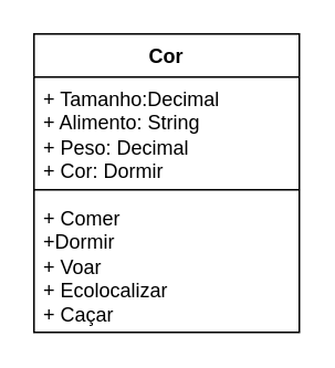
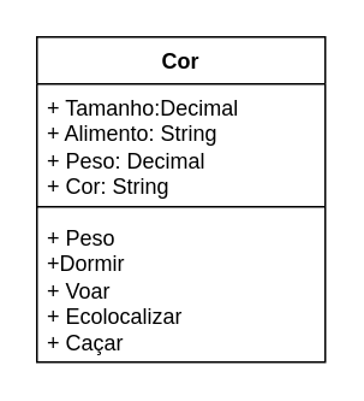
- <mxCell id="3" value="+ Tamanho:Decimal&lt;br&gt;+ Alimento: String&lt;br&gt;+ Peso: Decimal&lt;br&gt;+ Cor: Dormir" style="text;strokeColor=none;fillColor=none;align=left;verticalAlign=top;spacingLeft=4;spacingRight=4;overflow=hidden;rotatable=0;points=[[0,0.5],[1,0.5]];portConstraint=eastwest;whiteSpace=wrap;html=1;" vertex="1" parent="2"><mxGeometry y="26" width="160" height="64" as="geometry" /></mxCell>
+ <mxCell id="3" value="+ Tamanho:Decimal&lt;br&gt;+ Alimento: String&lt;br&gt;+ Peso: Decimal&lt;br&gt;+ Cor: String" style="text;strokeColor=none;fillColor=none;align=left;verticalAlign=top;spacingLeft=4;spacingRight=4;overflow=hidden;rotatable=0;points=[[0,0.5],[1,0.5]];portConstraint=eastwest;whiteSpace=wrap;html=1;" vertex="1" parent="2"><mxGeometry y="26" width="160" height="64" as="geometry" /></mxCell>
- <mxCell id="5" value="+ Comer&lt;br&gt;+Dormir&lt;br&gt;+ Voar&lt;br&gt;+ Ecolocalizar&lt;br&gt;+ Caçar" style="text;strokeColor=none;fillColor=none;align=left;verticalAlign=top;spacingLeft=4;spacingRight=4;overflow=hidden;rotatable=0;points=[[0,0.5],[1,0.5]];portConstraint=eastwest;whiteSpace=wrap;html=1;" vertex="1" parent="2"><mxGeometry y="98" width="160" height="82" as="geometry" /></mxCell>
+ <mxCell id="5" value="+ Peso&lt;br&gt;+Dormir&lt;br&gt;+ Voar&lt;br&gt;+ Ecolocalizar&lt;br&gt;+ Caçar" style="text;strokeColor=none;fillColor=none;align=left;verticalAlign=top;spacingLeft=4;spacingRight=4;overflow=hidden;rotatable=0;points=[[0,0.5],[1,0.5]];portConstraint=eastwest;whiteSpace=wrap;html=1;" vertex="1" parent="2"><mxGeometry y="98" width="160" height="82" as="geometry" /></mxCell>
